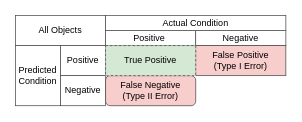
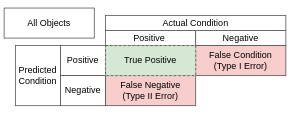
- <mxCell id="2" value="All Objects" style="rounded=0;whiteSpace=wrap;html=1;strokeColor=#4D4D4D;" vertex="1" parent="1"><mxGeometry x="20" y="20" width="120" height="40" as="geometry" /></mxCell>
+ <mxCell id="2" value="All Objects" style="rounded=0;whiteSpace=wrap;html=1;strokeColor=#4D4D4D;" vertex="1" parent="1"><mxGeometry x="5" y="10" width="120" height="40" as="geometry" /></mxCell>
- <mxCell id="9" value="False Positive&lt;br&gt;(Type I Error)" style="rounded=0;whiteSpace=wrap;html=1;fillColor=#f8cecc;strokeColor=#4D4D4D;" vertex="1" parent="1"><mxGeometry x="260" y="60" width="120" height="40" as="geometry" /></mxCell>
+ <mxCell id="9" value="False Condition&lt;br&gt;(Type I Error)" style="rounded=0;whiteSpace=wrap;html=1;fillColor=#f8cecc;strokeColor=#4D4D4D;" vertex="1" parent="1"><mxGeometry x="260" y="60" width="120" height="40" as="geometry" /></mxCell>
- <mxCell id="10" value="False Negative&lt;br&gt;(Type II Error)" style="whiteSpace=wrap;html=1;fillColor=#f8cecc;strokeColor=#4D4D4D;rounded=1;" vertex="1" parent="1"><mxGeometry x="140" y="100" width="120" height="40" as="geometry" /></mxCell>
+ <mxCell id="10" value="False Negative&lt;br&gt;(Type II Error)" style="rounded=0;whiteSpace=wrap;html=1;fillColor=#f8cecc;strokeColor=#4D4D4D;" vertex="1" parent="1"><mxGeometry x="140" y="100" width="120" height="40" as="geometry" /></mxCell>
